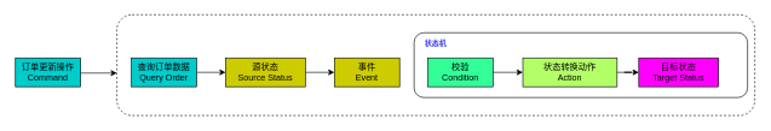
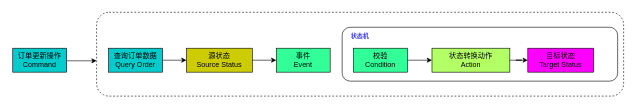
- <mxCell id="5" value="事件&lt;br&gt;Event" style="rounded=0;whiteSpace=wrap;html=1;fillColor=#CCCC00;" vertex="1" parent="1"><mxGeometry x="460" y="80" width="90" height="40" as="geometry" /></mxCell>
+ <mxCell id="5" value="事件&lt;br&gt;Event" style="rounded=0;whiteSpace=wrap;html=1;fillColor=#33ff99;" vertex="1" parent="1"><mxGeometry x="460" y="80" width="90" height="40" as="geometry" /></mxCell>
